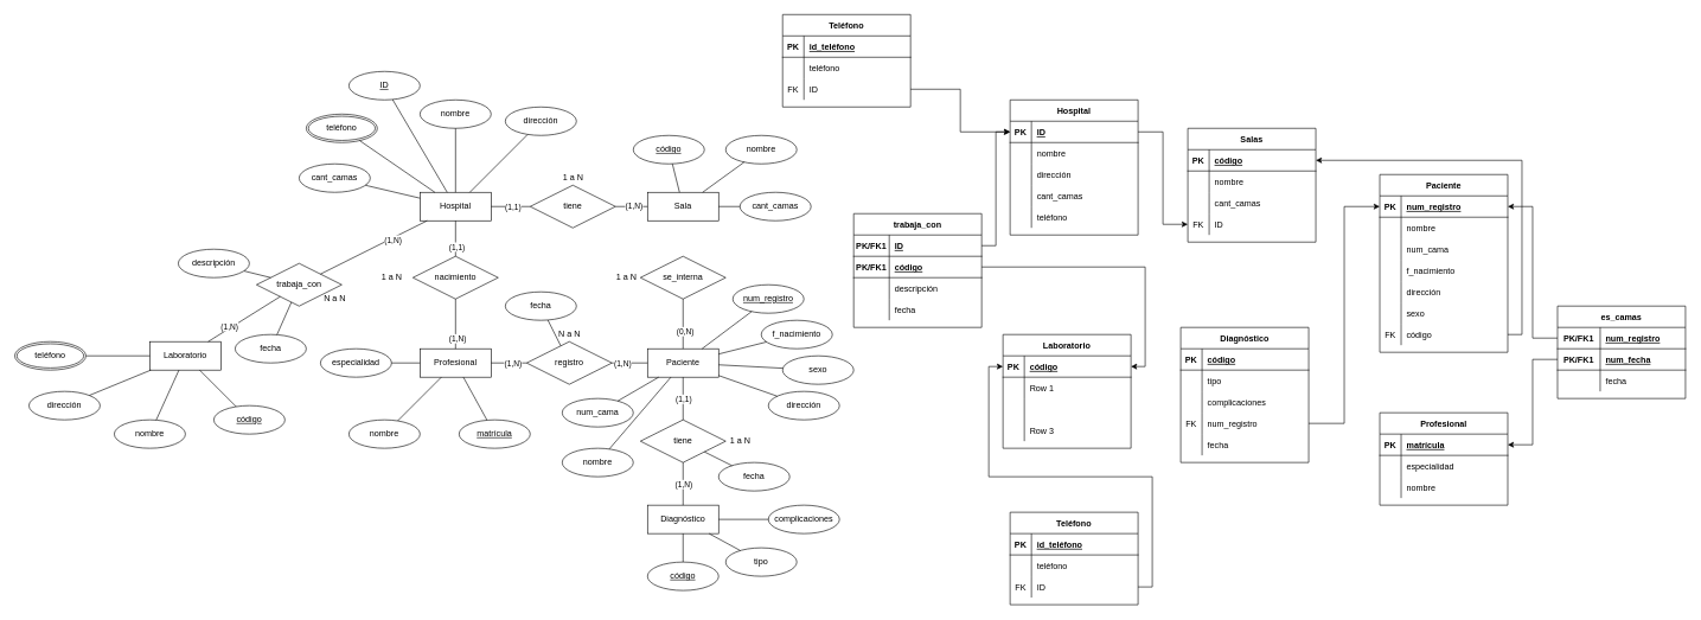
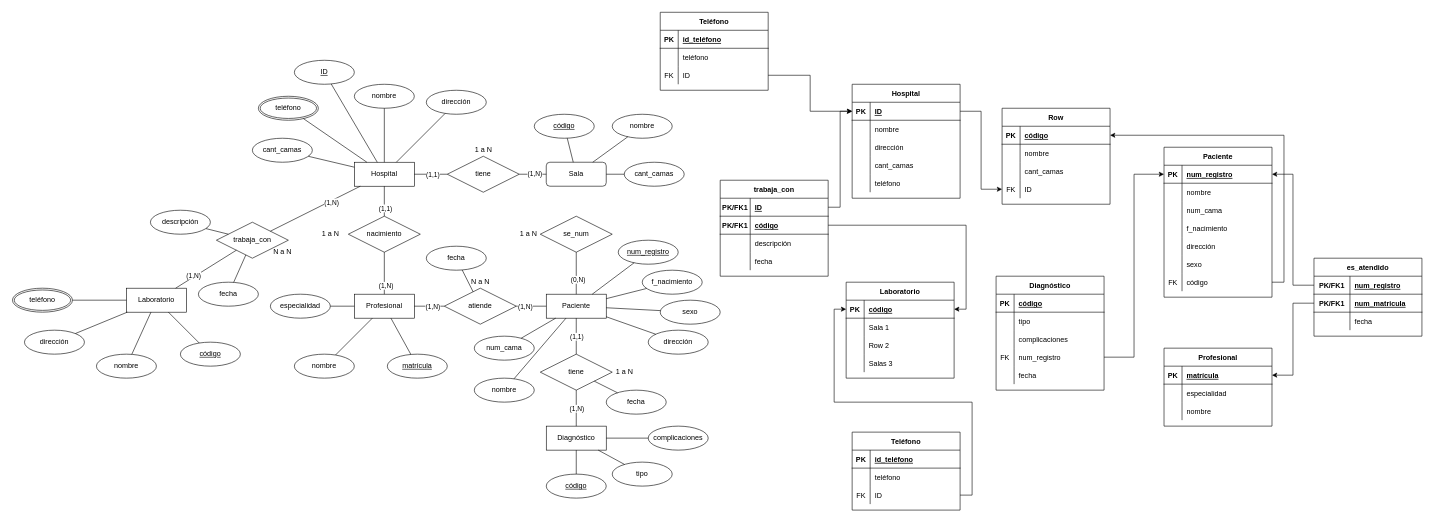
- <mxCell id="124" value="Salas" style="shape=table;startSize=30;container=1;collapsible=1;childLayout=tableLayout;fixedRows=1;rowLines=0;fontStyle=1;align=center;resizeLast=1;" vertex="1" parent="1"><mxGeometry x="1670" y="180" width="180" height="160" as="geometry" /></mxCell>
+ <mxCell id="124" value="Row" style="shape=table;startSize=30;container=1;collapsible=1;childLayout=tableLayout;fixedRows=1;rowLines=0;fontStyle=1;align=center;resizeLast=1;" vertex="1" parent="1"><mxGeometry x="1670" y="180" width="180" height="160" as="geometry" /></mxCell>
- <mxCell id="13" value="Sala" style="whiteSpace=wrap;html=1;align=center;" vertex="1" parent="1"><mxGeometry x="910" y="270" width="100" height="40" as="geometry" /></mxCell>
+ <mxCell id="13" value="Sala" style="whiteSpace=wrap;html=1;align=center;rounded=1;" vertex="1" parent="1"><mxGeometry x="910" y="270" width="100" height="40" as="geometry" /></mxCell>
- <mxCell id="104" value="se_interna" style="shape=rhombus;perimeter=rhombusPerimeter;whiteSpace=wrap;html=1;align=center;" vertex="1" parent="1"><mxGeometry x="900" y="360" width="120" height="60" as="geometry" /></mxCell>
+ <mxCell id="104" value="se_num" style="shape=rhombus;perimeter=rhombusPerimeter;whiteSpace=wrap;html=1;align=center;" vertex="1" parent="1"><mxGeometry x="900" y="360" width="120" height="60" as="geometry" /></mxCell>
- <mxCell id="189" value="es_camas" style="shape=table;startSize=30;container=1;collapsible=1;childLayout=tableLayout;fixedRows=1;rowLines=0;fontStyle=1;align=center;resizeLast=1;" vertex="1" parent="1"><mxGeometry x="2190" y="430" width="180" height="130" as="geometry" /></mxCell>
+ <mxCell id="189" value="es_atendido" style="shape=table;startSize=30;container=1;collapsible=1;childLayout=tableLayout;fixedRows=1;rowLines=0;fontStyle=1;align=center;resizeLast=1;" vertex="1" parent="1"><mxGeometry x="2190" y="430" width="180" height="130" as="geometry" /></mxCell>
- <mxCell id="195" value="num_fecha" style="shape=partialRectangle;connectable=0;fillColor=none;top=0;left=0;bottom=0;right=0;align=left;spacingLeft=6;fontStyle=5;overflow=hidden;" vertex="1" parent="193"><mxGeometry x="60" width="120" height="30" as="geometry" /></mxCell>
+ <mxCell id="195" value="num_matricula" style="shape=partialRectangle;connectable=0;fillColor=none;top=0;left=0;bottom=0;right=0;align=left;spacingLeft=6;fontStyle=5;overflow=hidden;" vertex="1" parent="193"><mxGeometry x="60" width="120" height="30" as="geometry" /></mxCell>
- <mxCell id="108" value="registro" style="shape=rhombus;perimeter=rhombusPerimeter;whiteSpace=wrap;html=1;align=center;" vertex="1" parent="1"><mxGeometry x="740" y="480" width="120" height="60" as="geometry" /></mxCell>
+ <mxCell id="108" value="atiende" style="shape=rhombus;perimeter=rhombusPerimeter;whiteSpace=wrap;html=1;align=center;" vertex="1" parent="1"><mxGeometry x="740" y="480" width="120" height="60" as="geometry" /></mxCell>
- <mxCell id="208" value="Row 1" style="shape=partialRectangle;connectable=0;fillColor=none;top=0;left=0;bottom=0;right=0;align=left;spacingLeft=6;overflow=hidden;" vertex="1" parent="206"><mxGeometry x="30" width="150" height="30" as="geometry" /></mxCell>
+ <mxCell id="208" value="Sala 1" style="shape=partialRectangle;connectable=0;fillColor=none;top=0;left=0;bottom=0;right=0;align=left;spacingLeft=6;overflow=hidden;" vertex="1" parent="206"><mxGeometry x="30" width="150" height="30" as="geometry" /></mxCell>
+ <mxCell id="211" value="Row 2" style="shape=partialRectangle;connectable=0;fillColor=none;top=0;left=0;bottom=0;right=0;align=left;spacingLeft=6;overflow=hidden;" vertex="1" parent="209"><mxGeometry x="30" width="150" height="30" as="geometry" /></mxCell>
- <mxCell id="214" value="Row 3" style="shape=partialRectangle;connectable=0;fillColor=none;top=0;left=0;bottom=0;right=0;align=left;spacingLeft=6;overflow=hidden;" vertex="1" parent="212"><mxGeometry x="30" width="150" height="30" as="geometry" /></mxCell>
+ <mxCell id="214" value="Salas 3" style="shape=partialRectangle;connectable=0;fillColor=none;top=0;left=0;bottom=0;right=0;align=left;spacingLeft=6;overflow=hidden;" vertex="1" parent="212"><mxGeometry x="30" width="150" height="30" as="geometry" /></mxCell>
